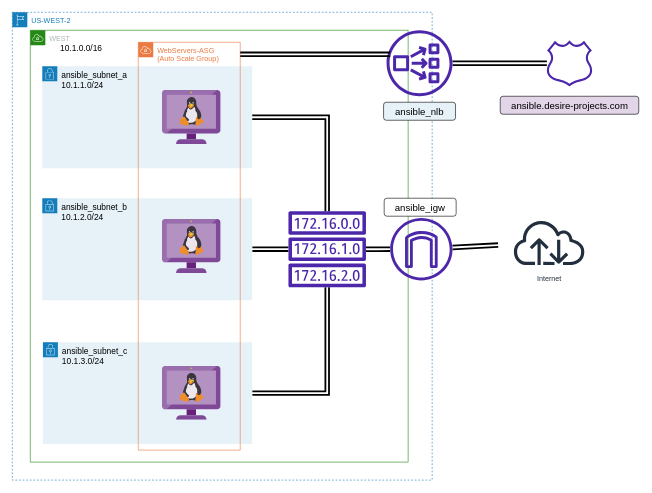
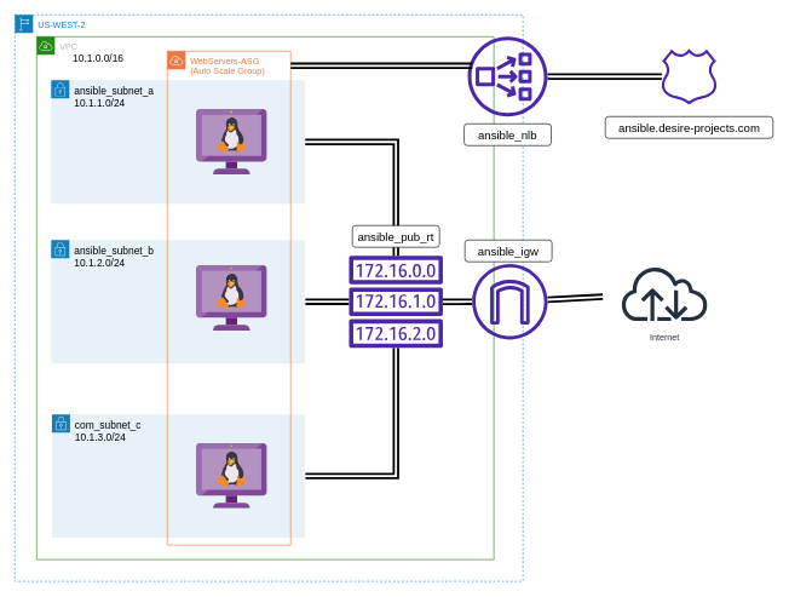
- <mxCell id="3" value="WEST" style="points=[[0,0],[0.25,0],[0.5,0],[0.75,0],[1,0],[1,0.25],[1,0.5],[1,0.75],[1,1],[0.75,1],[0.5,1],[0.25,1],[0,1],[0,0.75],[0,0.5],[0,0.25]];outlineConnect=0;gradientColor=none;html=1;whiteSpace=wrap;fontSize=12;fontStyle=0;container=1;pointerEvents=0;collapsible=0;recursiveResize=0;shape=mxgraph.aws4.group;grIcon=mxgraph.aws4.group_vpc;strokeColor=#248814;fillColor=none;verticalAlign=top;align=left;spacingLeft=30;fontColor=#AAB7B8;dashed=0;" vertex="1" parent="2"><mxGeometry x="30" y="30" width="630" height="720" as="geometry" /></mxCell>
+ <mxCell id="3" value="VPC" style="points=[[0,0],[0.25,0],[0.5,0],[0.75,0],[1,0],[1,0.25],[1,0.5],[1,0.75],[1,1],[0.75,1],[0.5,1],[0.25,1],[0,1],[0,0.75],[0,0.5],[0,0.25]];outlineConnect=0;gradientColor=none;html=1;whiteSpace=wrap;fontSize=12;fontStyle=0;container=1;pointerEvents=0;collapsible=0;recursiveResize=0;shape=mxgraph.aws4.group;grIcon=mxgraph.aws4.group_vpc;strokeColor=#248814;fillColor=none;verticalAlign=top;align=left;spacingLeft=30;fontColor=#AAB7B8;dashed=0;" vertex="1" parent="2"><mxGeometry x="30" y="30" width="630" height="720" as="geometry" /></mxCell>
- <mxCell id="28" value="&lt;span style=&quot;font-size: 16px;&quot;&gt;ansible.desire-projects.com&lt;/span&gt;" style="rounded=1;whiteSpace=wrap;html=1;fillColor=#e1d5e7;" vertex="1" parent="2"><mxGeometry x="813.5" y="140" width="231" height="30" as="geometry" /></mxCell>
+ <mxCell id="28" value="&lt;span style=&quot;font-size: 16px;&quot;&gt;ansible.desire-projects.com&lt;/span&gt;" style="rounded=1;whiteSpace=wrap;html=1;" vertex="1" parent="2"><mxGeometry x="813.5" y="140" width="231" height="30" as="geometry" /></mxCell>
- <mxCell id="26" value="&lt;font style=&quot;font-size: 16px;&quot;&gt;ansible_nlb&lt;/font&gt;" style="rounded=1;whiteSpace=wrap;html=1;fillColor=#e6f2f8;" vertex="1" parent="2"><mxGeometry x="618.99" y="150" width="120" height="30" as="geometry" /></mxCell>
+ <mxCell id="26" value="&lt;font style=&quot;font-size: 16px;&quot;&gt;ansible_nlb&lt;/font&gt;" style="rounded=1;whiteSpace=wrap;html=1;" vertex="1" parent="2"><mxGeometry x="618.99" y="150" width="120" height="30" as="geometry" /></mxCell>
+ <mxCell id="18" value="&lt;font style=&quot;font-size: 16px;&quot;&gt;ansible_pub_rt&lt;/font&gt;" style="rounded=1;whiteSpace=wrap;html=1;" vertex="1" parent="2"><mxGeometry x="465" y="290" width="120" height="30" as="geometry" /></mxCell>
- <mxCell id="8" value="&lt;font color=&quot;#000000&quot; style=&quot;font-size: 14px;&quot;&gt;ansible_subnet_c&lt;br&gt;10.1.3.0/24&lt;/font&gt;&lt;font color=&quot;#000000&quot; style=&quot;font-size: 14px;&quot;&gt;&lt;br&gt;&lt;/font&gt;" style="points=[[0,0],[0.25,0],[0.5,0],[0.75,0],[1,0],[1,0.25],[1,0.5],[1,0.75],[1,1],[0.75,1],[0.5,1],[0.25,1],[0,1],[0,0.75],[0,0.5],[0,0.25]];outlineConnect=0;gradientColor=none;html=1;whiteSpace=wrap;fontSize=12;fontStyle=0;container=1;pointerEvents=0;collapsible=0;recursiveResize=0;shape=mxgraph.aws4.group;grIcon=mxgraph.aws4.group_security_group;grStroke=0;strokeColor=#147EBA;fillColor=#E6F2F8;verticalAlign=top;align=left;spacingLeft=30;fontColor=#147EBA;dashed=0;" vertex="1" parent="2"><mxGeometry x="51" y="550" width="349" height="170" as="geometry" /></mxCell>
+ <mxCell id="8" value="&lt;font color=&quot;#000000&quot; style=&quot;font-size: 14px;&quot;&gt;com_subnet_c&lt;br&gt;10.1.3.0/24&lt;/font&gt;&lt;font color=&quot;#000000&quot; style=&quot;font-size: 14px;&quot;&gt;&lt;br&gt;&lt;/font&gt;" style="points=[[0,0],[0.25,0],[0.5,0],[0.75,0],[1,0],[1,0.25],[1,0.5],[1,0.75],[1,1],[0.75,1],[0.5,1],[0.25,1],[0,1],[0,0.75],[0,0.5],[0,0.25]];outlineConnect=0;gradientColor=none;html=1;whiteSpace=wrap;fontSize=12;fontStyle=0;container=1;pointerEvents=0;collapsible=0;recursiveResize=0;shape=mxgraph.aws4.group;grIcon=mxgraph.aws4.group_security_group;grStroke=0;strokeColor=#147EBA;fillColor=#E6F2F8;verticalAlign=top;align=left;spacingLeft=30;fontColor=#147EBA;dashed=0;" vertex="1" parent="2"><mxGeometry x="51" y="550" width="349" height="170" as="geometry" /></mxCell>
